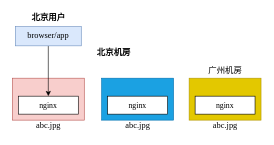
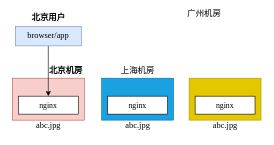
- <mxCell id="11" value="北京机房" style="text;html=1;strokeColor=none;fillColor=none;align=center;verticalAlign=middle;whiteSpace=wrap;rounded=0;fontFamily=Verdana;fontSize=14;fontStyle=1" vertex="1" parent="1"><mxGeometry x="157.5" y="78" width="62.5" height="20" as="geometry" /></mxCell>
+ <mxCell id="11" value="北京机房" style="text;html=1;strokeColor=none;fillColor=none;align=center;verticalAlign=middle;whiteSpace=wrap;rounded=0;fontFamily=Verdana;fontSize=14;fontStyle=1" vertex="1" parent="1"><mxGeometry x="77.5" y="108" width="62.5" height="20" as="geometry" /></mxCell>
+ <mxCell id="12" value="上海机房" style="text;html=1;strokeColor=none;fillColor=none;align=center;verticalAlign=middle;whiteSpace=wrap;rounded=0;fontFamily=Verdana;fontSize=14;fontStyle=0" vertex="1" parent="1"><mxGeometry x="197.75" y="108" width="62.5" height="20" as="geometry" /></mxCell>
- <mxCell id="13" value="广州机房" style="text;html=1;strokeColor=none;fillColor=none;align=center;verticalAlign=middle;whiteSpace=wrap;rounded=0;fontFamily=Verdana;fontSize=14;fontStyle=0" vertex="1" parent="1"><mxGeometry x="343.75" y="108" width="62.5" height="20" as="geometry" /></mxCell>
+ <mxCell id="13" value="广州机房" style="text;html=1;strokeColor=none;fillColor=none;align=center;verticalAlign=middle;whiteSpace=wrap;rounded=0;fontFamily=Verdana;fontSize=14;fontStyle=0" vertex="1" parent="1"><mxGeometry x="308.75" y="13" width="62.5" height="20" as="geometry" /></mxCell>
